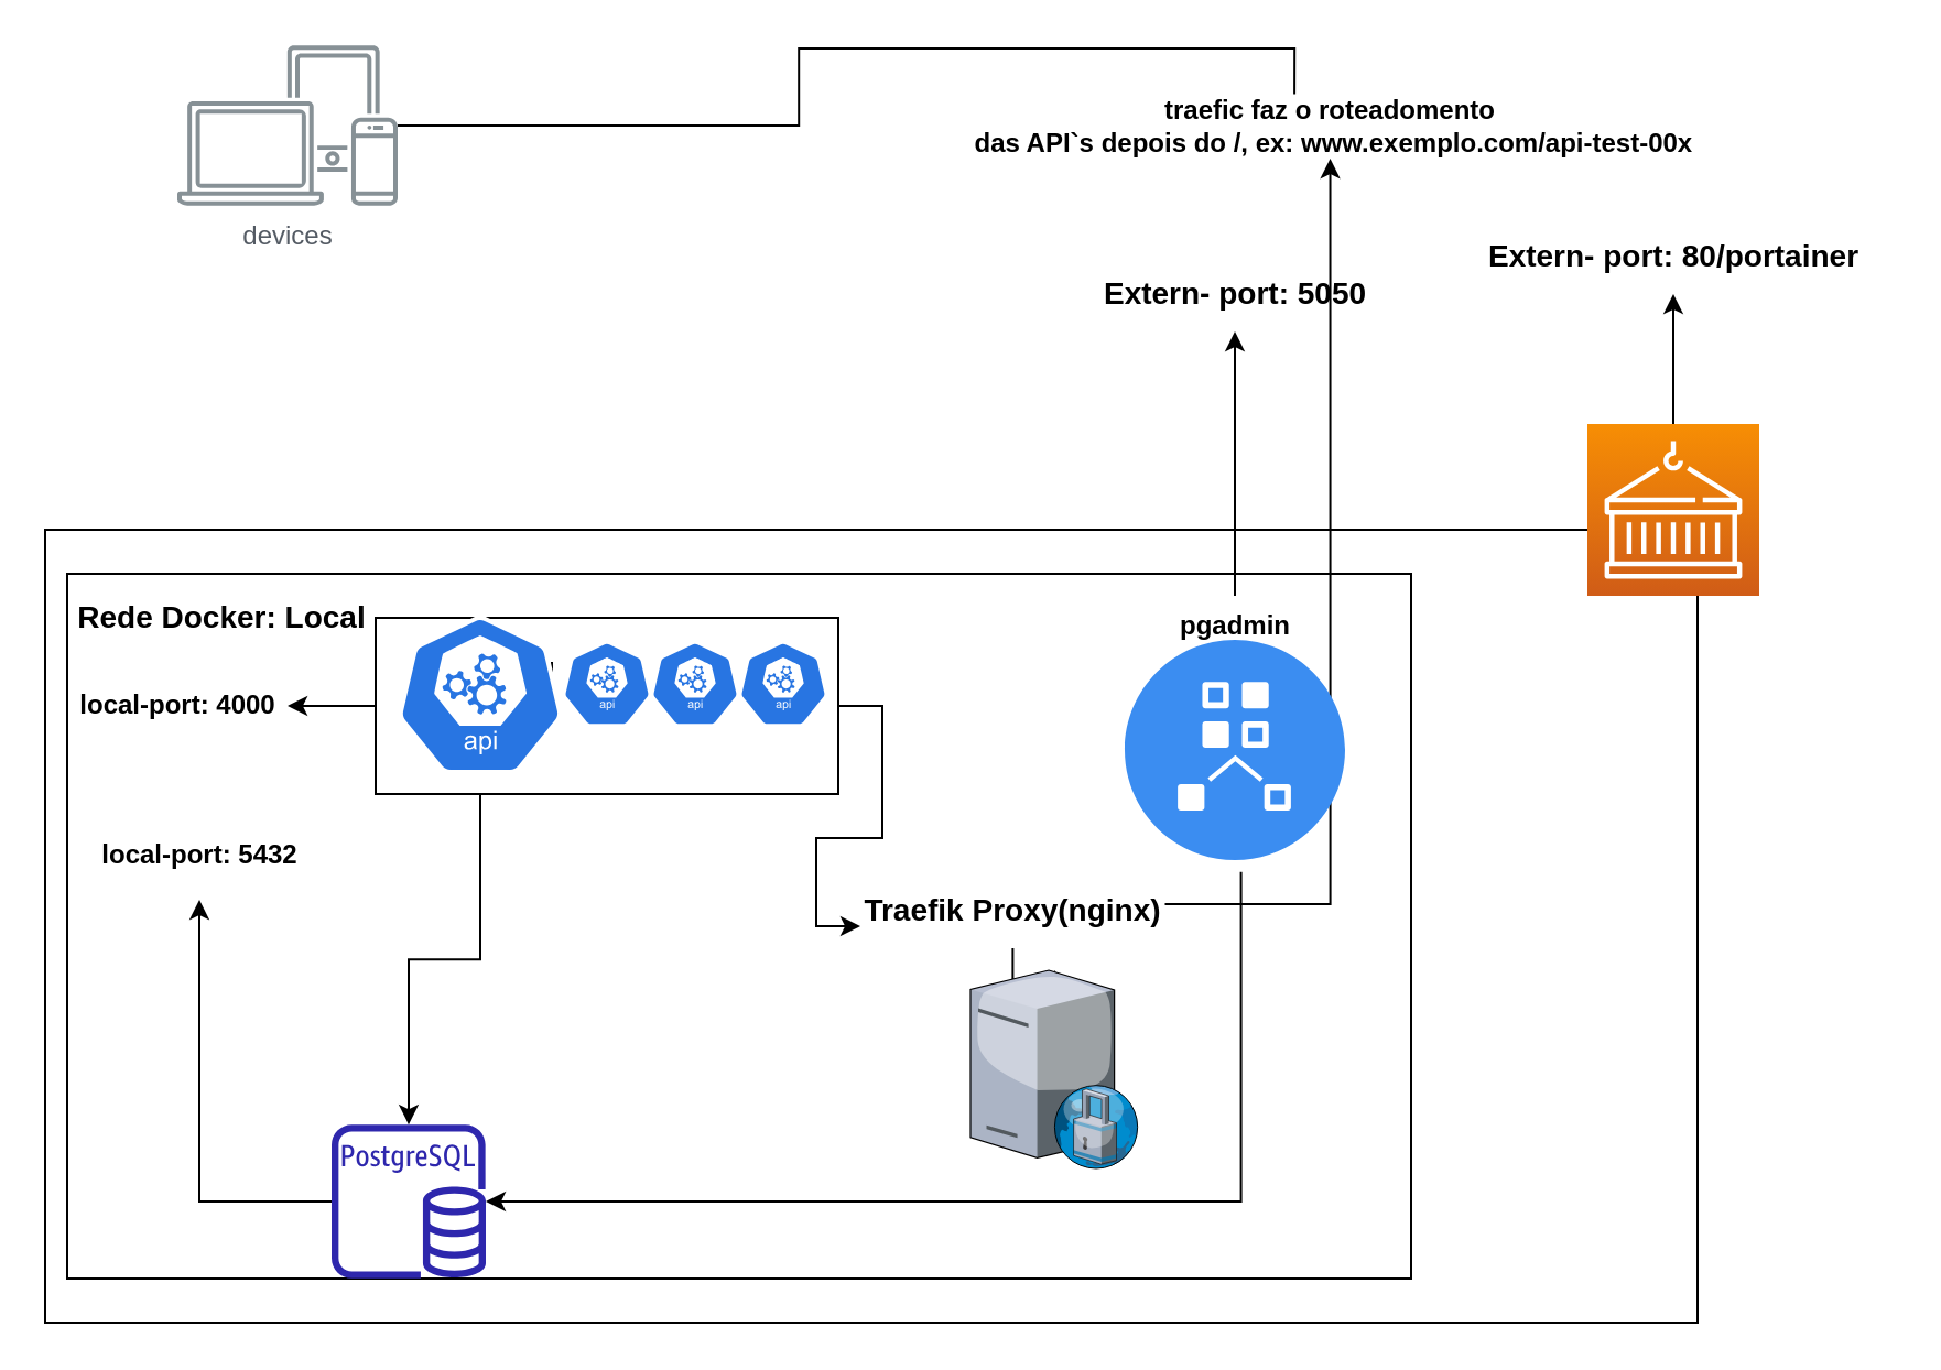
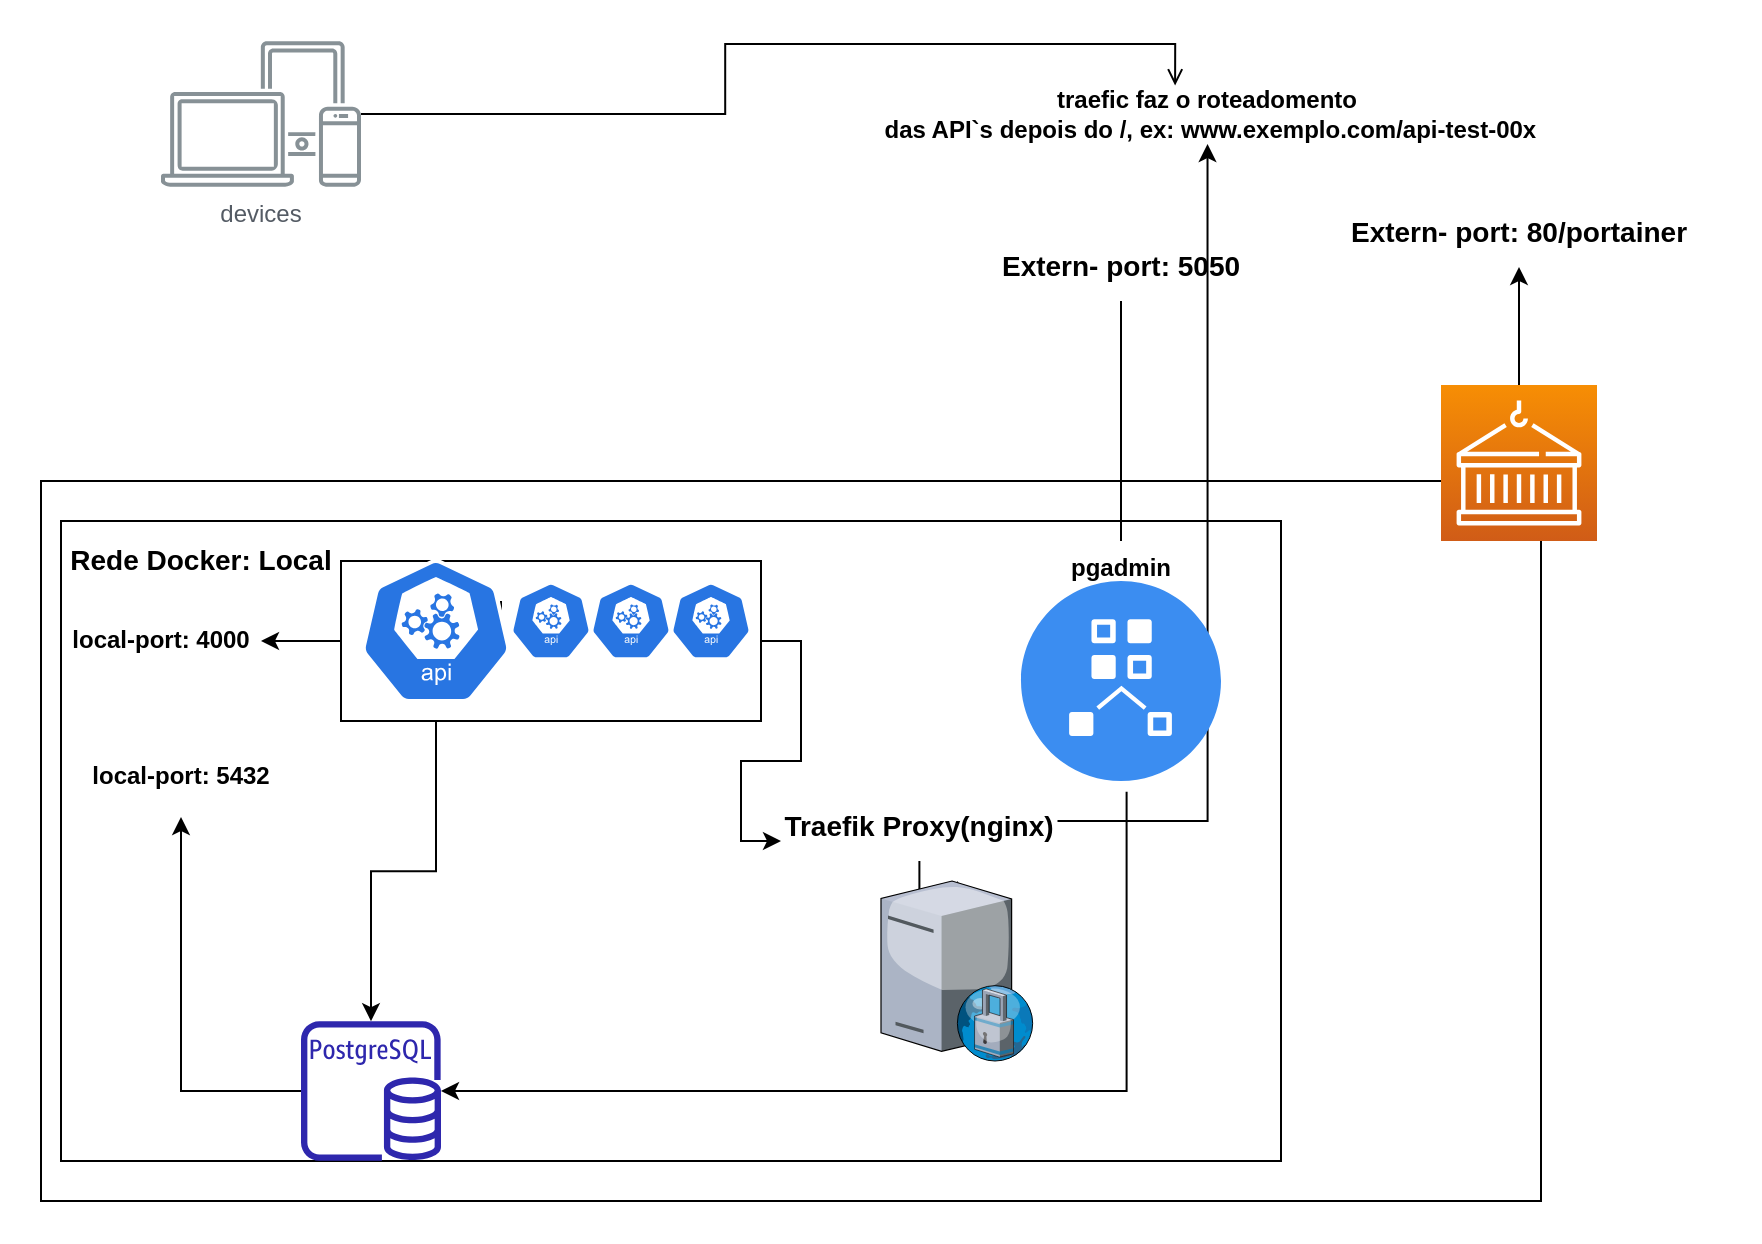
- <mxCell id="17" value="" style="edgeStyle=orthogonalEdgeStyle;rounded=0;orthogonalLoop=1;jettySize=auto;html=1;entryX=0.363;entryY=0.023;entryDx=0;entryDy=0;entryPerimeter=0;endArrow=none;" edge="1" parent="1" source="7" target="25"><mxGeometry relative="1" as="geometry"><mxPoint x="200" y="102.871" as="sourcePoint" /><mxPoint x="257.2" y="299.008" as="targetPoint" /></mxGeometry></mxCell>
+ <mxCell id="17" value="" style="edgeStyle=orthogonalEdgeStyle;rounded=0;orthogonalLoop=1;jettySize=auto;html=1;entryX=0.363;entryY=0.023;entryDx=0;entryDy=0;entryPerimeter=0;endArrow=open;" edge="1" parent="1" source="7" target="25"><mxGeometry relative="1" as="geometry"><mxPoint x="200" y="102.871" as="sourcePoint" /><mxPoint x="257.2" y="299.008" as="targetPoint" /></mxGeometry></mxCell>
- <mxCell id="31" style="edgeStyle=orthogonalEdgeStyle;rounded=0;orthogonalLoop=1;jettySize=auto;html=1;fontSize=12;" edge="1" parent="1" source="32" target="33"><mxGeometry relative="1" as="geometry" /></mxCell>
+ <mxCell id="31" style="edgeStyle=orthogonalEdgeStyle;rounded=0;orthogonalLoop=1;jettySize=auto;html=1;fontSize=12;endArrow=none;" edge="1" parent="1" source="32" target="33"><mxGeometry relative="1" as="geometry" /></mxCell>
